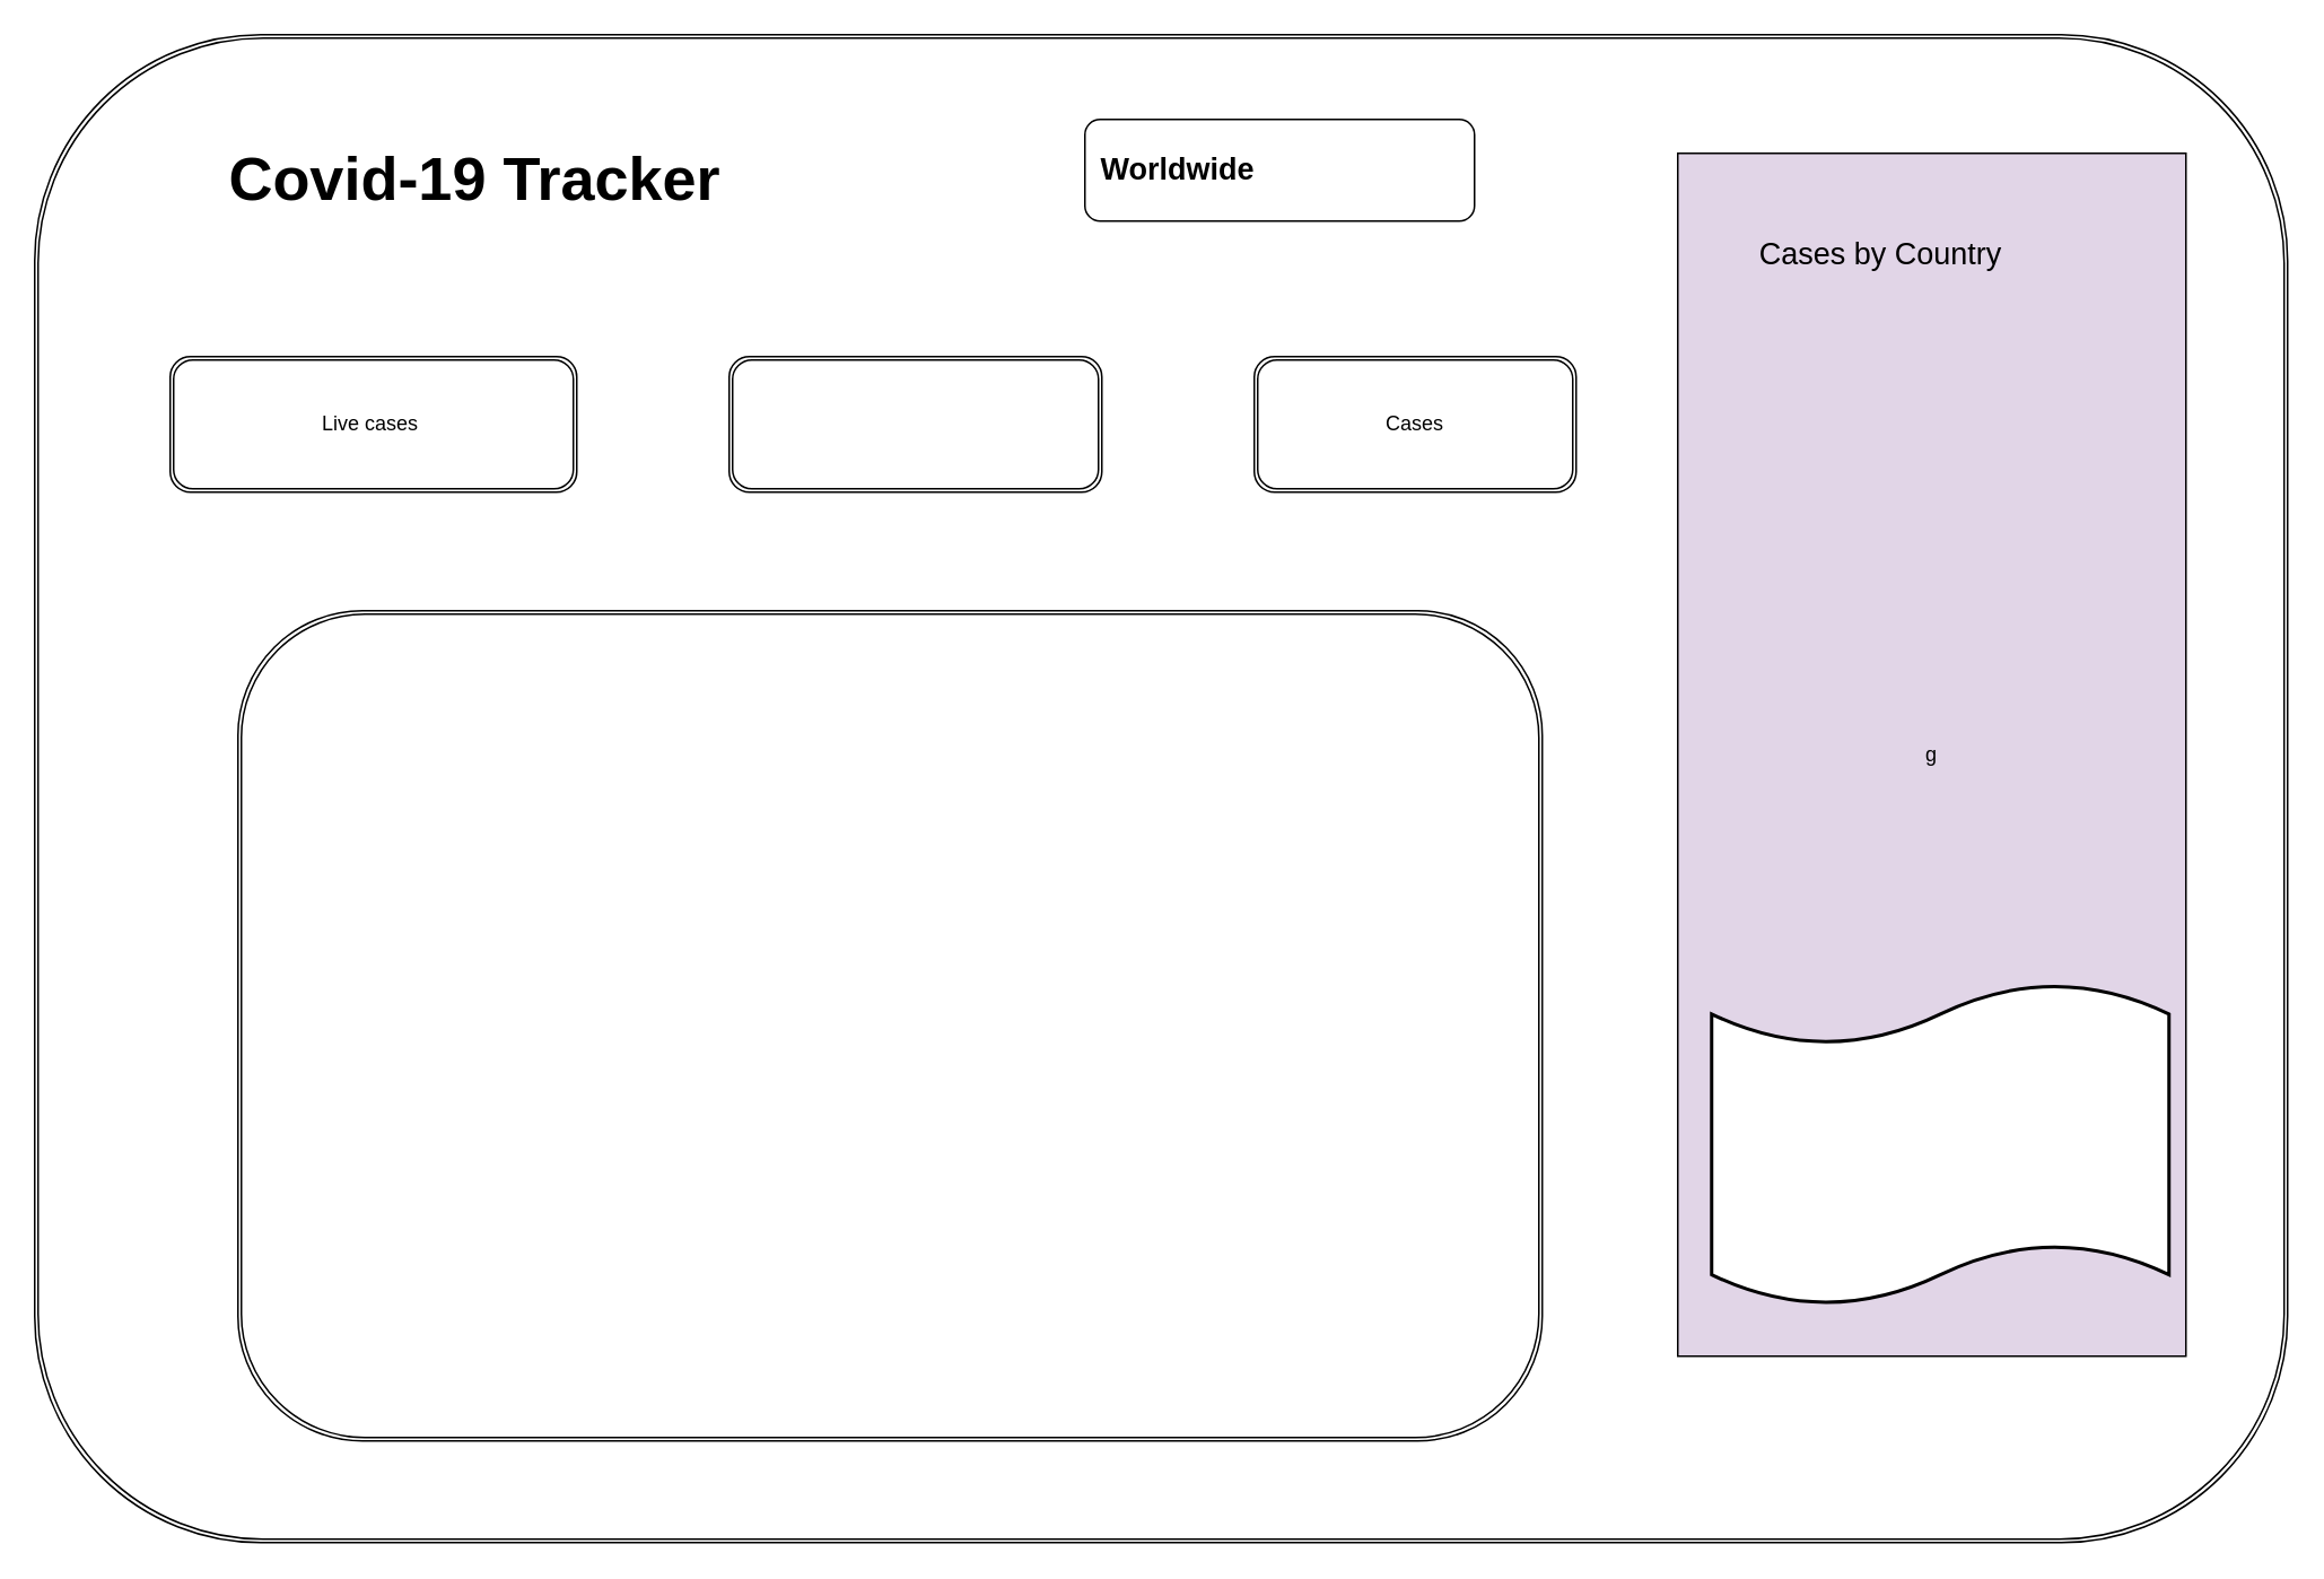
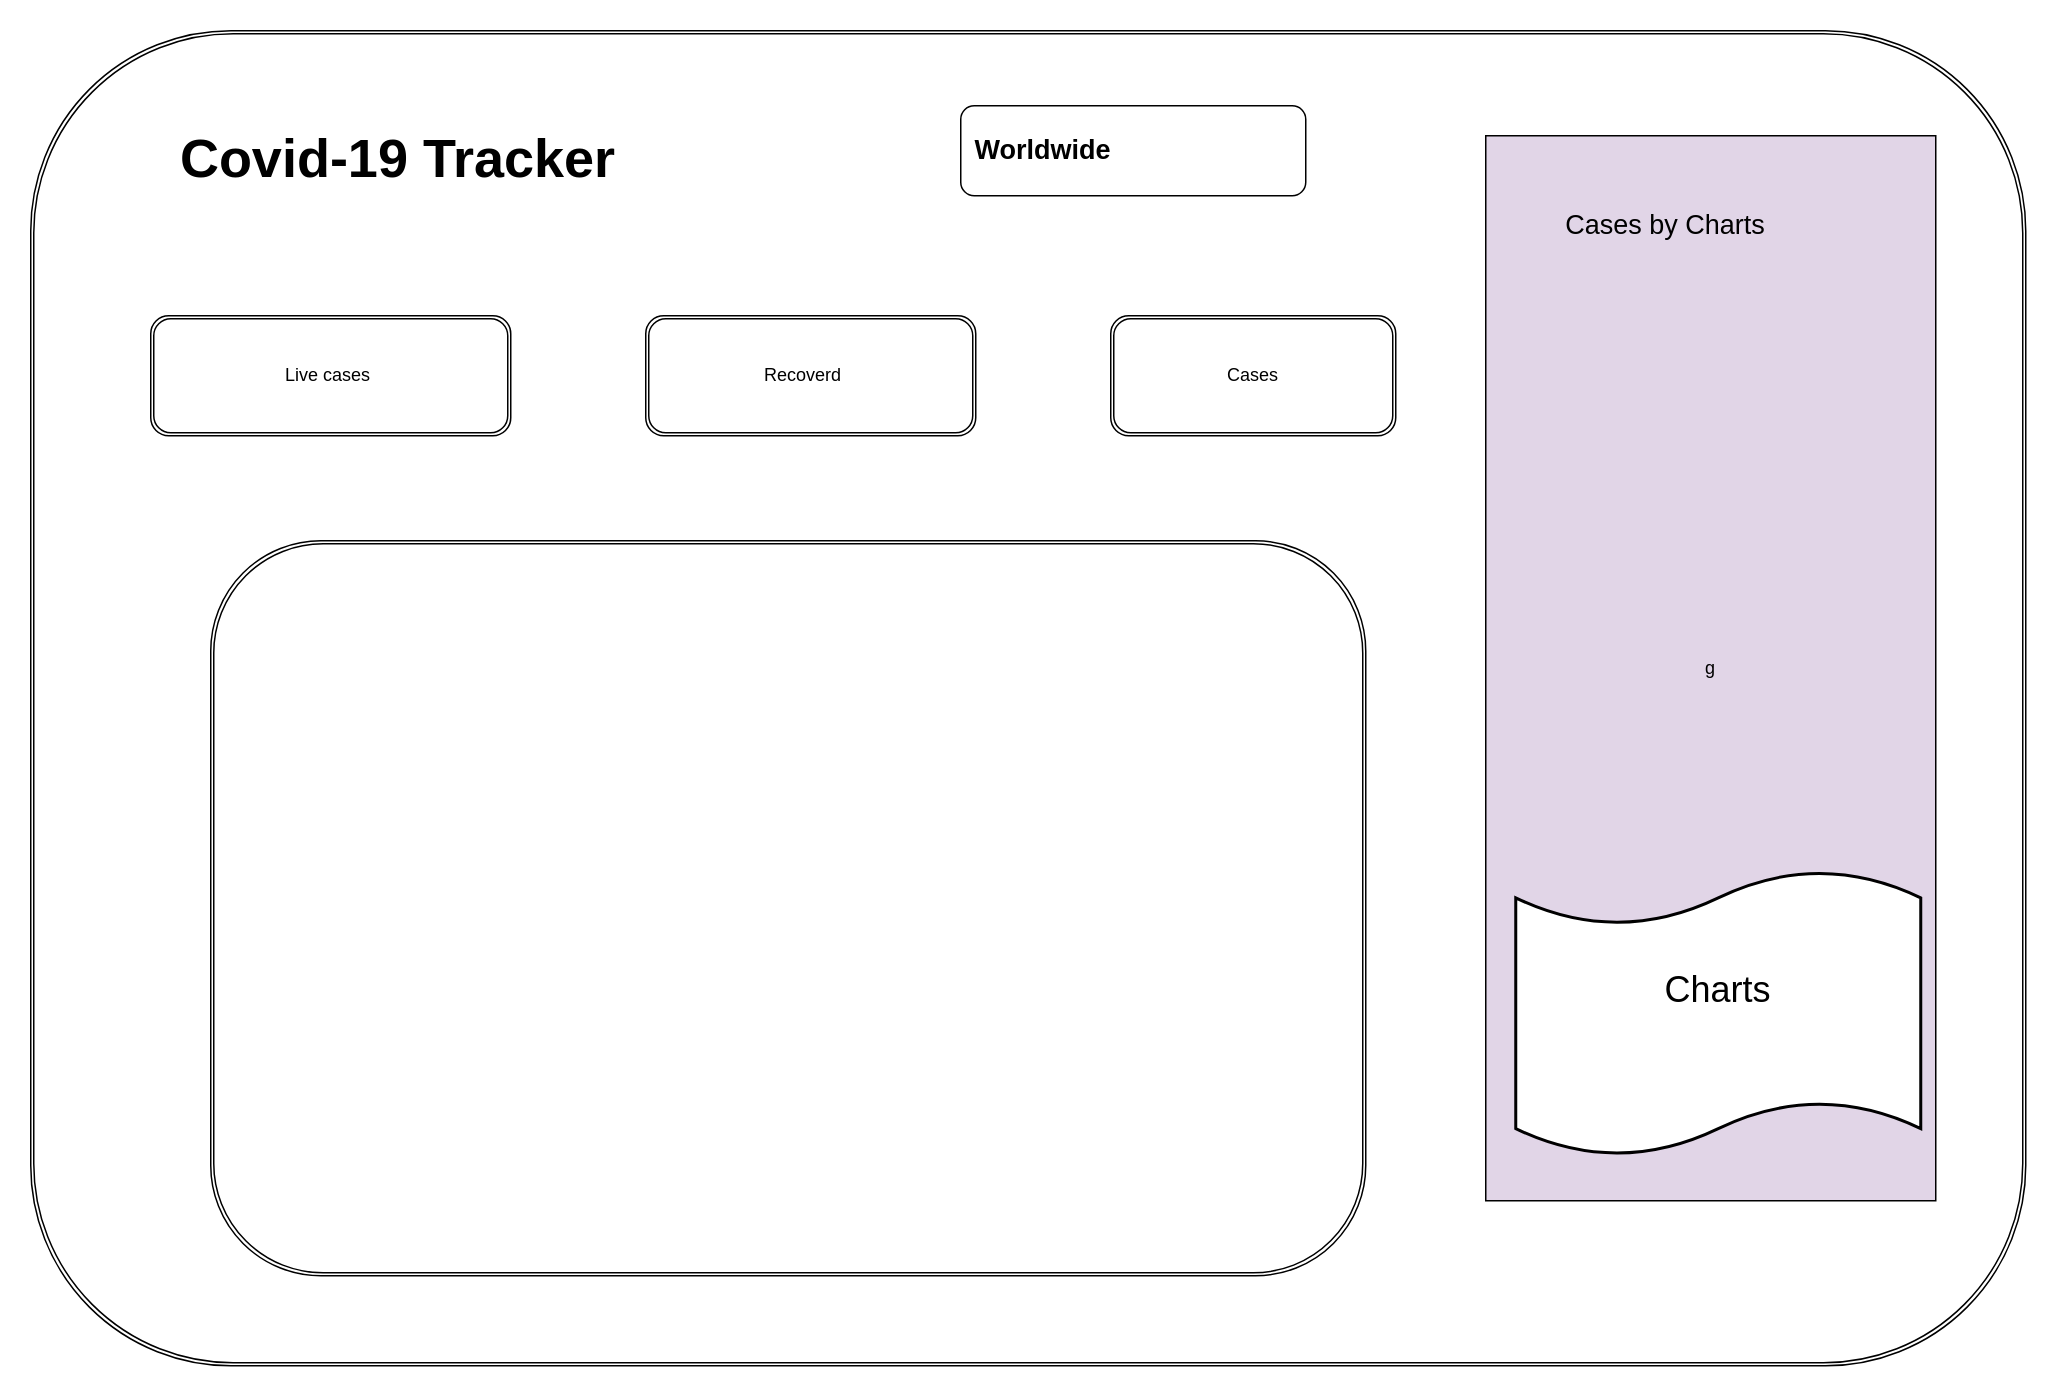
- <mxCell id="3" value="&lt;font style=&quot;font-size: 36px&quot;&gt;&lt;b&gt;Covid-19 Tracker&lt;/b&gt;&lt;/font&gt;" style="text;html=1;strokeColor=none;fillColor=none;align=center;verticalAlign=middle;whiteSpace=wrap;rounded=0;" vertex="1" parent="1"><mxGeometry x="85" y="60" width="390" height="90" as="geometry" /></mxCell>
+ <mxCell id="3" value="&lt;font style=&quot;font-size: 36px&quot;&gt;&lt;b&gt;Covid-19 Tracker&lt;/b&gt;&lt;/font&gt;" style="text;html=1;strokeColor=none;fillColor=none;align=center;verticalAlign=middle;whiteSpace=wrap;rounded=0;" vertex="1" parent="1"><mxGeometry x="70" y="60" width="390" height="90" as="geometry" /></mxCell>
- <mxCell id="7" value="&lt;font style=&quot;font-size: 18px&quot;&gt;Cases by Country&lt;/font&gt;" style="text;html=1;strokeColor=none;fillColor=none;align=center;verticalAlign=middle;whiteSpace=wrap;rounded=0;" vertex="1" parent="1"><mxGeometry x="1020" y="120" width="180" height="60" as="geometry" /></mxCell>
+ <mxCell id="7" value="&lt;font style=&quot;font-size: 18px&quot;&gt;Cases by Charts&lt;/font&gt;" style="text;html=1;strokeColor=none;fillColor=none;align=center;verticalAlign=middle;whiteSpace=wrap;rounded=0;" vertex="1" parent="1"><mxGeometry x="1020" y="120" width="180" height="60" as="geometry" /></mxCell>
+ <mxCell id="15" value="Recoverd" style="text;html=1;strokeColor=none;fillColor=none;align=center;verticalAlign=middle;whiteSpace=wrap;rounded=0;" vertex="1" parent="1"><mxGeometry x="470" y="240" width="130" height="20" as="geometry" /></mxCell>
+ <mxCell id="9" value="&lt;font style=&quot;font-size: 24px&quot;&gt;Charts&lt;/font&gt;" style="text;html=1;strokeColor=none;fillColor=none;align=center;verticalAlign=middle;whiteSpace=wrap;rounded=0;" vertex="1" parent="1"><mxGeometry x="1125" y="650" width="40" height="20" as="geometry" /></mxCell>
